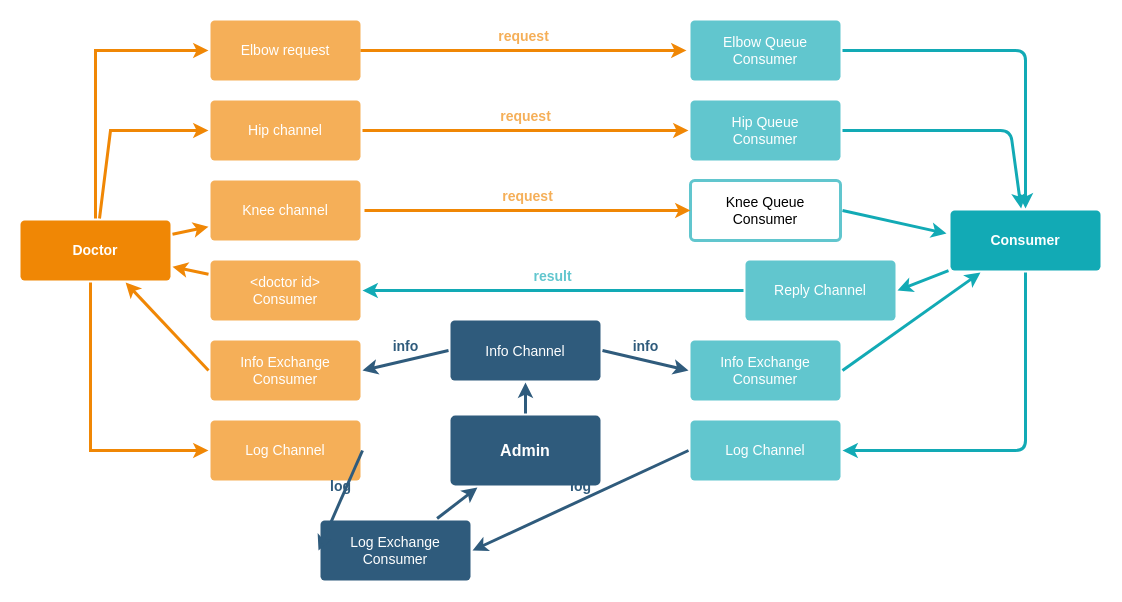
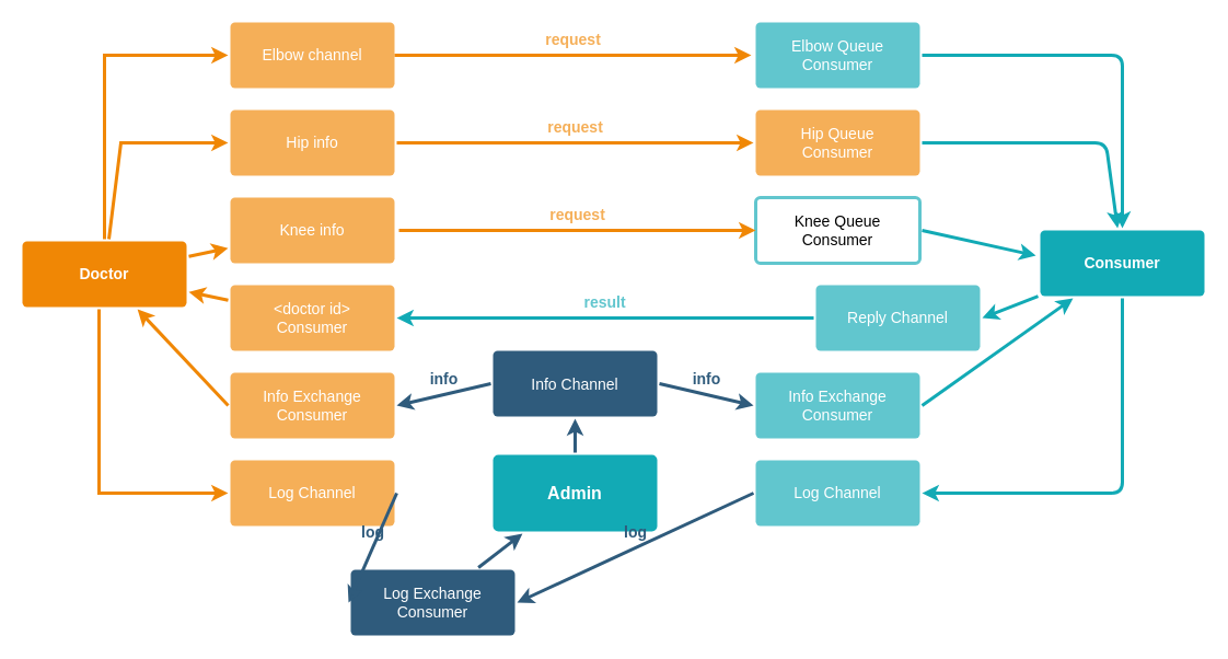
- <mxCell id="6" value="Elbow request" style="rounded=1;whiteSpace=wrap;html=1;shadow=0;labelBackgroundColor=none;strokeColor=none;strokeWidth=3;fillColor=#f5af58;fontFamily=Helvetica;fontSize=14;fontColor=#FFFFFF;align=center;spacing=5;arcSize=7;perimeterSpacing=2;" parent="1" vertex="1"><mxGeometry x="210" width="150" height="60" as="geometry" y="20" /></mxCell>
+ <mxCell id="6" value="Elbow channel" style="rounded=1;whiteSpace=wrap;html=1;shadow=0;labelBackgroundColor=none;strokeColor=none;strokeWidth=3;fillColor=#f5af58;fontFamily=Helvetica;fontSize=14;fontColor=#FFFFFF;align=center;spacing=5;arcSize=7;perimeterSpacing=2;" parent="1" vertex="1"><mxGeometry x="210" width="150" height="60" as="geometry" y="20" /></mxCell>
- <mxCell id="4" value="&lt;div&gt;Hip channel&lt;/div&gt;" style="rounded=1;whiteSpace=wrap;html=1;shadow=0;labelBackgroundColor=none;strokeColor=none;strokeWidth=3;fillColor=#f5af58;fontFamily=Helvetica;fontSize=14;fontColor=#FFFFFF;align=center;spacing=5;arcSize=7;perimeterSpacing=2;" parent="1" vertex="1"><mxGeometry x="210" y="100" width="150" height="60" as="geometry" /></mxCell>
+ <mxCell id="4" value="&lt;div&gt;Hip info&lt;/div&gt;" style="rounded=1;whiteSpace=wrap;html=1;shadow=0;labelBackgroundColor=none;strokeColor=none;strokeWidth=3;fillColor=#f5af58;fontFamily=Helvetica;fontSize=14;fontColor=#FFFFFF;align=center;spacing=5;arcSize=7;perimeterSpacing=2;" parent="1" vertex="1"><mxGeometry x="210" y="100" width="150" height="60" as="geometry" /></mxCell>
- <mxCell id="11" value="&lt;div&gt;Hip Queue&lt;/div&gt;&lt;div&gt;Consumer&lt;/div&gt;" style="rounded=1;whiteSpace=wrap;html=1;shadow=0;labelBackgroundColor=none;strokeColor=none;strokeWidth=3;fillColor=#61c6ce;fontFamily=Helvetica;fontSize=14;fontColor=#FFFFFF;align=center;spacing=5;fontStyle=0;arcSize=7;perimeterSpacing=2;" parent="1" vertex="1"><mxGeometry x="690" y="100" width="150" height="60" as="geometry" /></mxCell>
+ <mxCell id="11" value="&lt;div&gt;Hip Queue&lt;/div&gt;&lt;div&gt;Consumer&lt;/div&gt;" style="rounded=1;whiteSpace=wrap;html=1;shadow=0;labelBackgroundColor=none;strokeColor=none;strokeWidth=3;fillColor=#f5af58;fontFamily=Helvetica;fontSize=14;fontColor=#FFFFFF;align=center;spacing=5;fontStyle=0;arcSize=7;perimeterSpacing=2;" parent="1" vertex="1"><mxGeometry x="690" y="100" width="150" height="60" as="geometry" /></mxCell>
- <mxCell id="8" value="&lt;div&gt;Knee channel&lt;/div&gt;" style="rounded=1;whiteSpace=wrap;html=1;shadow=0;labelBackgroundColor=none;strokeColor=none;strokeWidth=3;fillColor=#f5af58;fontFamily=Helvetica;fontSize=14;fontColor=#FFFFFF;align=center;spacing=5;arcSize=7;perimeterSpacing=2;" parent="1" vertex="1"><mxGeometry x="210" y="180" width="150" height="60" as="geometry" /></mxCell>
+ <mxCell id="8" value="&lt;div&gt;Knee info&lt;/div&gt;" style="rounded=1;whiteSpace=wrap;html=1;shadow=0;labelBackgroundColor=none;strokeColor=none;strokeWidth=3;fillColor=#f5af58;fontFamily=Helvetica;fontSize=14;fontColor=#FFFFFF;align=center;spacing=5;arcSize=7;perimeterSpacing=2;" parent="1" vertex="1"><mxGeometry x="210" y="180" width="150" height="60" as="geometry" /></mxCell>
- <mxCell id="2" value="Admin" style="rounded=1;whiteSpace=wrap;html=1;shadow=0;labelBackgroundColor=none;strokeColor=none;strokeWidth=3;fillColor=#2F5B7C;fontFamily=Helvetica;fontSize=16;fontColor=#FFFFFF;align=center;fontStyle=1;spacing=5;arcSize=7;perimeterSpacing=2;" parent="1" vertex="1"><mxGeometry x="450" y="415" width="150" height="70" as="geometry" /></mxCell>
+ <mxCell id="2" value="Admin" style="rounded=1;whiteSpace=wrap;html=1;shadow=0;labelBackgroundColor=none;strokeColor=none;strokeWidth=3;fillColor=#12aab5;fontFamily=Helvetica;fontSize=16;fontColor=#FFFFFF;align=center;fontStyle=1;spacing=5;arcSize=7;perimeterSpacing=2;" parent="1" vertex="1"><mxGeometry x="450" y="415" width="150" height="70" as="geometry" /></mxCell>
